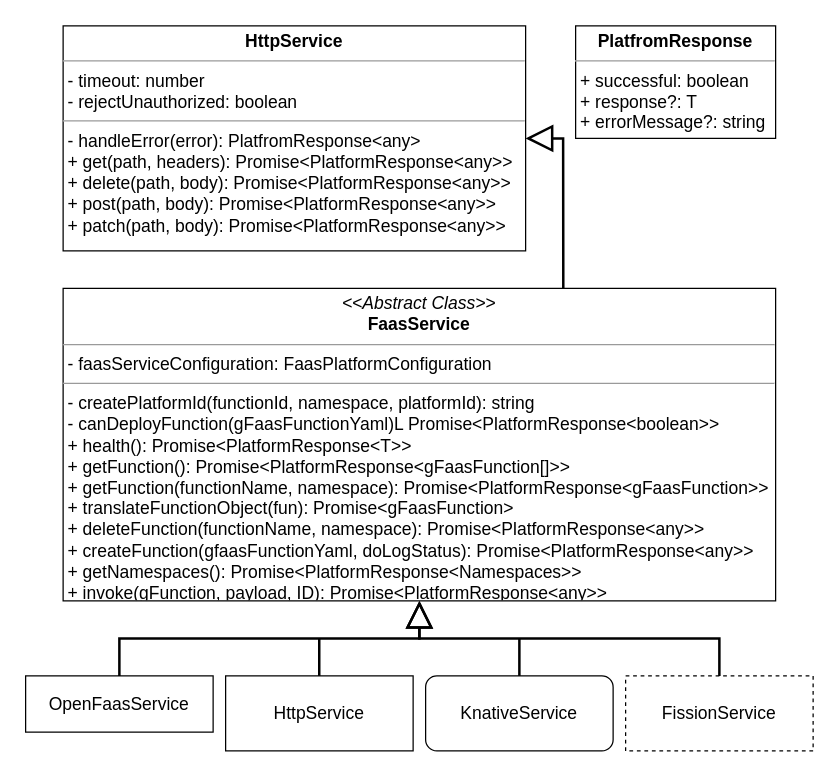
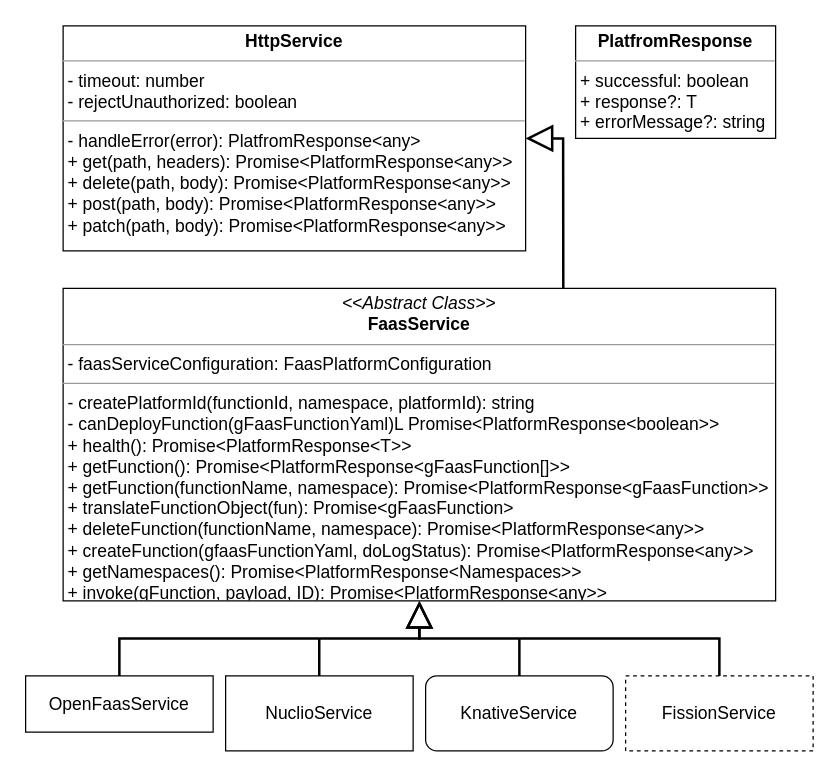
- <mxCell id="5" value="&lt;font style=&quot;font-size: 14px;&quot;&gt;HttpService&lt;/font&gt;" style="html=1;whiteSpace=wrap;" parent="1" vertex="1"><mxGeometry x="180" y="540" width="150" height="60" as="geometry" /></mxCell>
+ <mxCell id="5" value="&lt;font style=&quot;font-size: 14px;&quot;&gt;NuclioService&lt;/font&gt;" style="html=1;whiteSpace=wrap;" parent="1" vertex="1"><mxGeometry x="180" y="540" width="150" height="60" as="geometry" /></mxCell>
